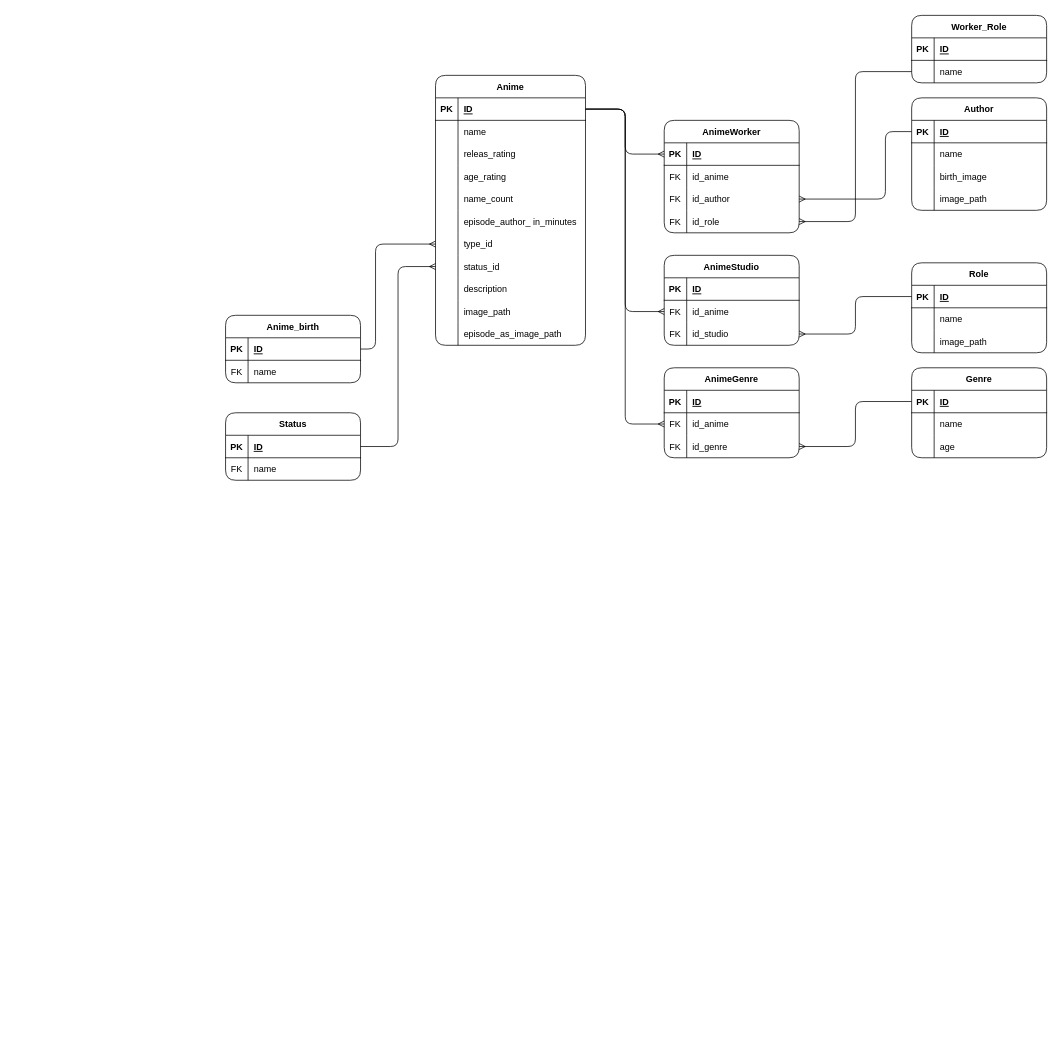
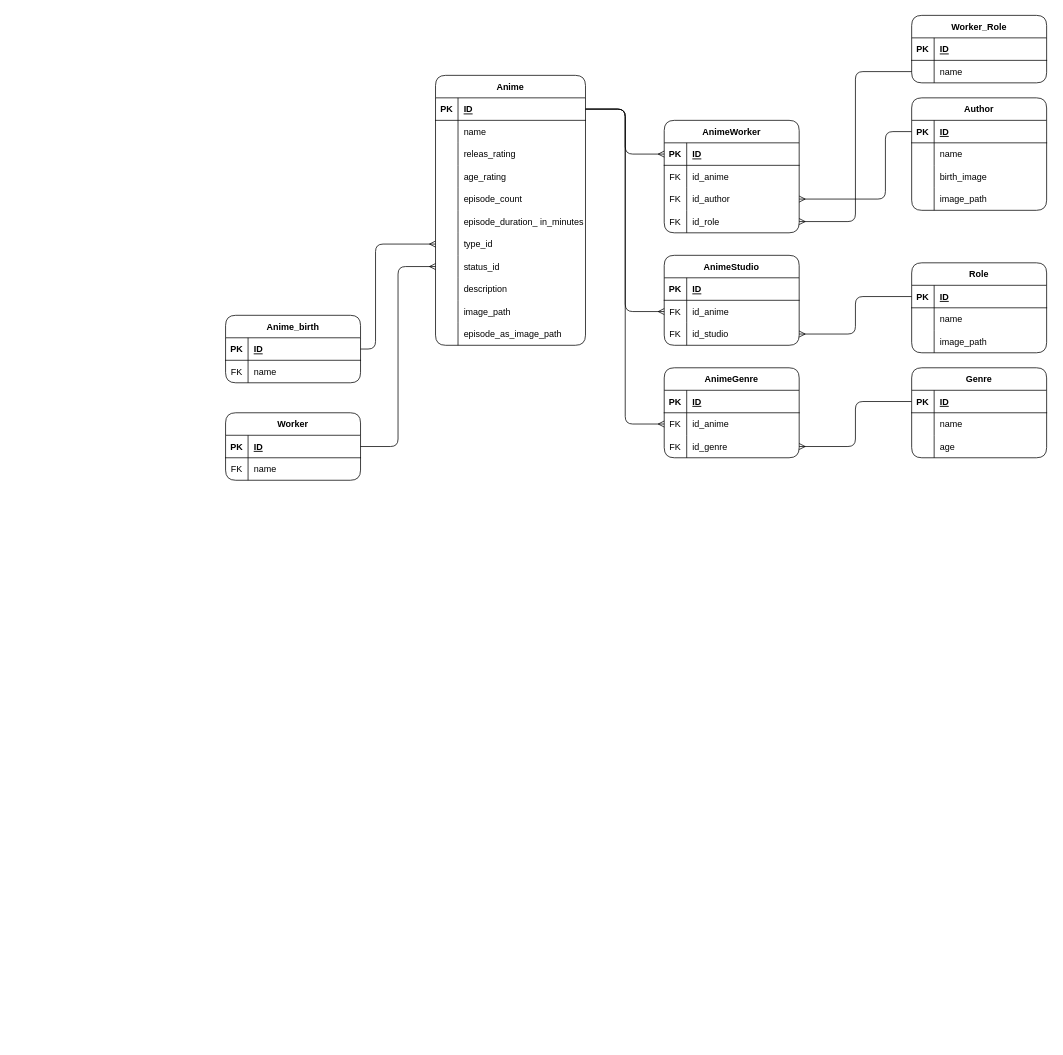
- <mxCell id="18" value="name_count" style="shape=partialRectangle;connectable=0;fillColor=none;top=0;left=0;bottom=0;right=0;align=left;spacingLeft=6;overflow=hidden;" parent="16" vertex="1"><mxGeometry x="30" width="170.0" height="30" as="geometry"><mxRectangle width="170.0" height="30" as="alternateBounds" /></mxGeometry></mxCell>
+ <mxCell id="18" value="episode_count" style="shape=partialRectangle;connectable=0;fillColor=none;top=0;left=0;bottom=0;right=0;align=left;spacingLeft=6;overflow=hidden;" parent="16" vertex="1"><mxGeometry x="30" width="170.0" height="30" as="geometry"><mxRectangle width="170.0" height="30" as="alternateBounds" /></mxGeometry></mxCell>
- <mxCell id="21" value="episode_author_ in_minutes" style="shape=partialRectangle;connectable=0;fillColor=none;top=0;left=0;bottom=0;right=0;align=left;spacingLeft=6;overflow=hidden;" parent="19" vertex="1"><mxGeometry x="30" width="170.0" height="30" as="geometry"><mxRectangle width="170.0" height="30" as="alternateBounds" /></mxGeometry></mxCell>
+ <mxCell id="21" value="episode_duration_ in_minutes" style="shape=partialRectangle;connectable=0;fillColor=none;top=0;left=0;bottom=0;right=0;align=left;spacingLeft=6;overflow=hidden;" parent="19" vertex="1"><mxGeometry x="30" width="170.0" height="30" as="geometry"><mxRectangle width="170.0" height="30" as="alternateBounds" /></mxGeometry></mxCell>
- <mxCell id="110" value="Status" style="shape=table;startSize=30;container=1;collapsible=1;childLayout=tableLayout;fixedRows=1;rowLines=0;fontStyle=1;align=center;resizeLast=1;rounded=1;" parent="1" vertex="1"><mxGeometry x="300" y="550" width="180" height="90" as="geometry" /></mxCell>
+ <mxCell id="110" value="Worker" style="shape=table;startSize=30;container=1;collapsible=1;childLayout=tableLayout;fixedRows=1;rowLines=0;fontStyle=1;align=center;resizeLast=1;rounded=1;" parent="1" vertex="1"><mxGeometry x="300" y="550" width="180" height="90" as="geometry" /></mxCell>
